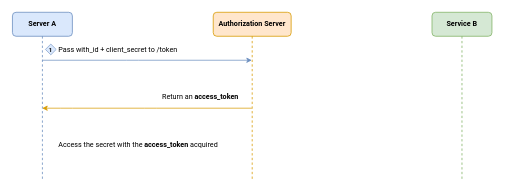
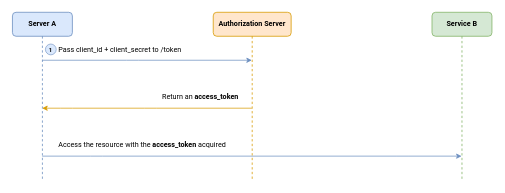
- <mxCell id="10" value="1" style="rhombus;whiteSpace=wrap;html=1;aspect=fixed;fontFamily=Roboto;fontSource=https%3A%2F%2Ffonts.googleapis.com%2Fcss%3Ffamily%3DRoboto;fillColor=#dae8fc;strokeColor=#6c8ebf;fontStyle=1;fontSize=10;" parent="8" vertex="1"><mxGeometry y="6" width="18" height="18" as="geometry" /></mxCell>
+ <mxCell id="10" value="1" style="ellipse;whiteSpace=wrap;html=1;aspect=fixed;rounded=1;fontFamily=Roboto;fontSource=https%3A%2F%2Ffonts.googleapis.com%2Fcss%3Ffamily%3DRoboto;fillColor=#dae8fc;strokeColor=#6c8ebf;fontStyle=1;fontSize=10;" parent="8" vertex="1"><mxGeometry y="6" width="18" height="18" as="geometry" /></mxCell>
- <mxCell id="9" value="Pass with_id + client_secret to /token" style="text;html=1;align=left;verticalAlign=middle;resizable=0;points=[];autosize=1;strokeColor=none;fillColor=default;fontFamily=Roboto;rounded=1;" parent="8" vertex="1"><mxGeometry x="20" width="230" height="30" as="geometry" /></mxCell>
+ <mxCell id="9" value="Pass client_id + client_secret to /token" style="text;html=1;align=left;verticalAlign=middle;resizable=0;points=[];autosize=1;strokeColor=none;fillColor=default;fontFamily=Roboto;rounded=1;" parent="8" vertex="1"><mxGeometry x="20" width="230" height="30" as="geometry" /></mxCell>
- <mxCell id="14" value="Access the secret with the &lt;b&gt;access_token&lt;/b&gt; acquired" style="text;html=1;align=left;verticalAlign=middle;resizable=0;points=[];autosize=1;strokeColor=none;fillColor=default;fontFamily=Roboto;rounded=1;" parent="13" vertex="1"><mxGeometry x="20" width="300" height="30" as="geometry" /></mxCell>
+ <mxCell id="14" value="Access the resource with the &lt;b&gt;access_token&lt;/b&gt; acquired" style="text;html=1;align=left;verticalAlign=middle;resizable=0;points=[];autosize=1;strokeColor=none;fillColor=default;fontFamily=Roboto;rounded=1;" parent="13" vertex="1"><mxGeometry x="20" width="300" height="30" as="geometry" /></mxCell>
+ <mxCell id="3" style="edgeStyle=none;html=1;fontSize=10;fillColor=#dae8fc;strokeColor=#6c8ebf;strokeWidth=1.2;" parent="1" edge="1" target="7" source="4"><mxGeometry relative="1" as="geometry"><mxPoint x="69.5" y="220" as="sourcePoint" /><mxPoint x="609.5" y="220" as="targetPoint" /><Array as="points"><mxPoint x="160" y="260" /><mxPoint x="670" y="260" /></Array></mxGeometry></mxCell>
